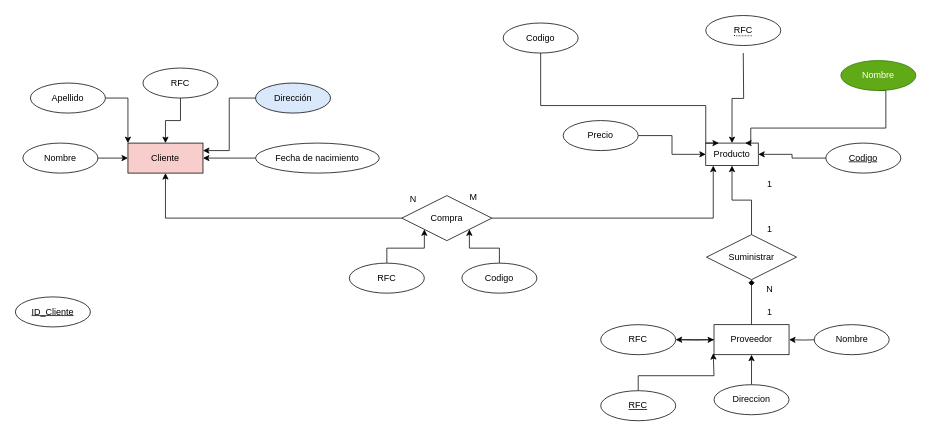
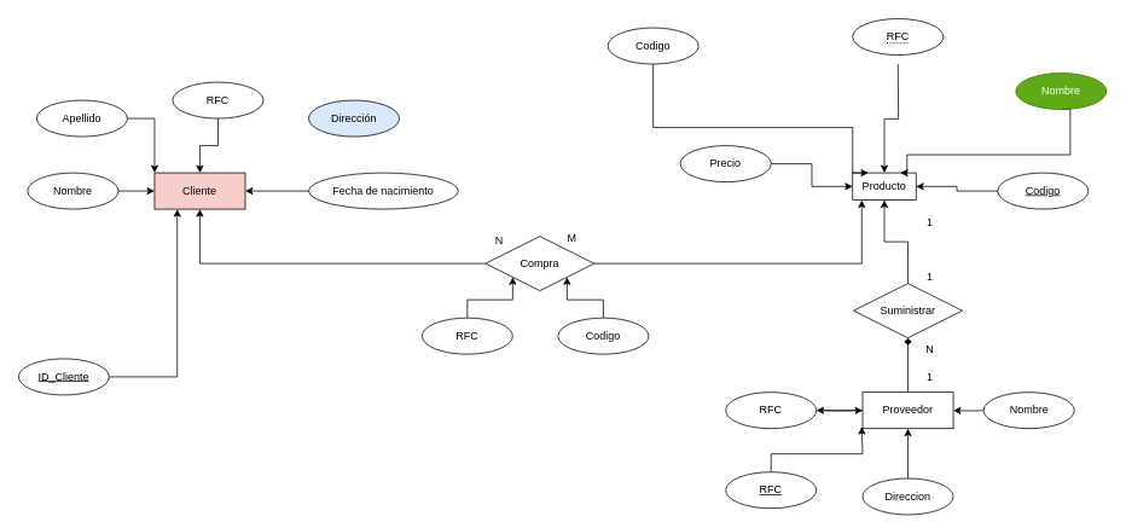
- <mxCell id="9" style="edgeStyle=orthogonalEdgeStyle;rounded=0;orthogonalLoop=1;jettySize=auto;html=1;entryX=1;entryY=0.25;entryDx=0;entryDy=0;" parent="1" source="10" target="2" edge="1"><mxGeometry relative="1" as="geometry" /></mxCell>
+ <mxCell id="37" style="edgeStyle=orthogonalEdgeStyle;rounded=0;orthogonalLoop=1;jettySize=auto;html=1;entryX=0.25;entryY=1;entryDx=0;entryDy=0;" edge="1" parent="1" source="38" target="2"><mxGeometry relative="1" as="geometry" /></mxCell>
- <mxCell id="25" value="Direccion" style="ellipse;whiteSpace=wrap;html=1;align=center;" parent="1" vertex="1"><mxGeometry x="951" y="512" width="100" height="40" as="geometry" /></mxCell>
+ <mxCell id="25" value="Direccion" style="ellipse;whiteSpace=wrap;html=1;align=center;" parent="1" vertex="1"><mxGeometry x="951" y="527" width="100" height="40" as="geometry" /></mxCell>
